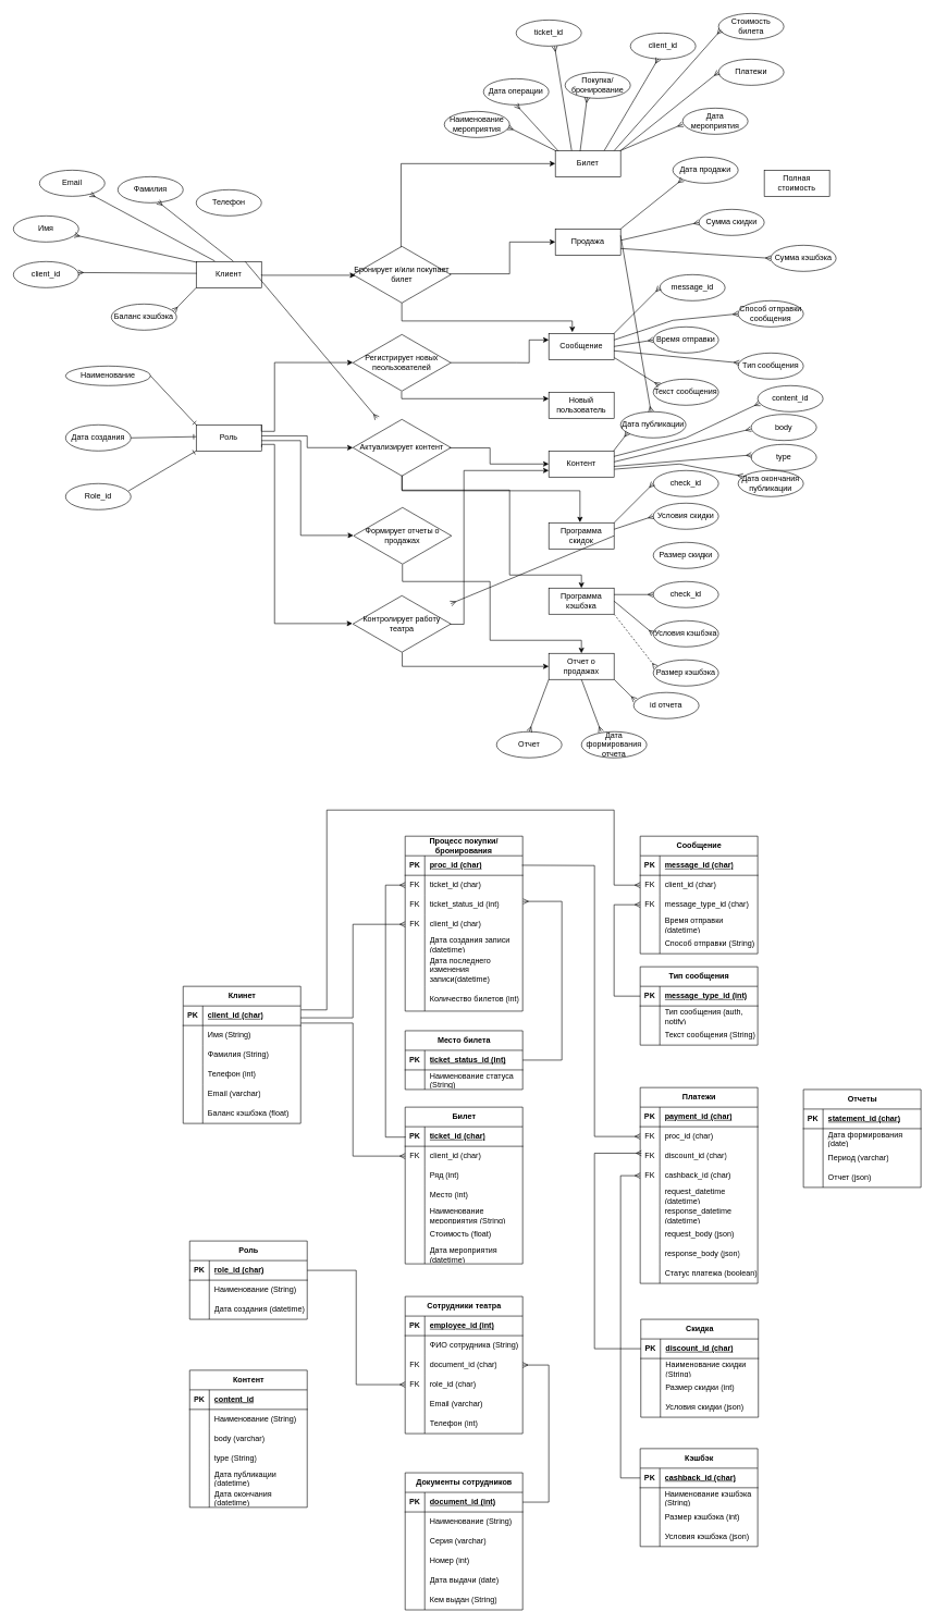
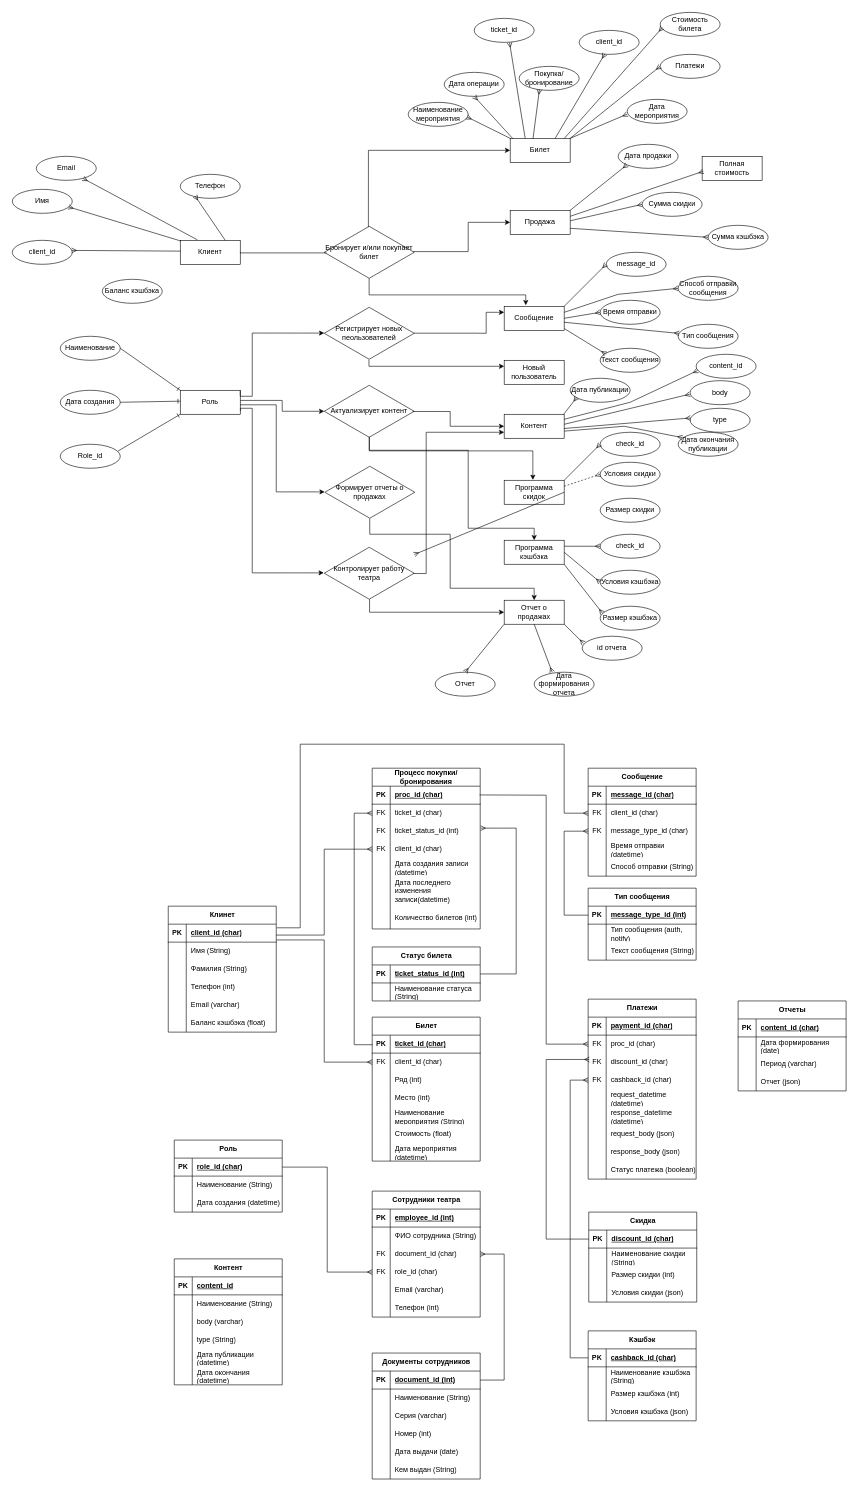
- <mxCell id="19" value="Фамилия" style="ellipse;whiteSpace=wrap;html=1;align=center;" parent="1" vertex="1"><mxGeometry x="180" y="270" width="100" height="40" as="geometry" /></mxCell>
- <mxCell id="18" value="Имя" style="ellipse;whiteSpace=wrap;html=1;align=center;" parent="1" vertex="1"><mxGeometry x="20" y="330" width="100" height="40" as="geometry" /></mxCell>
+ <mxCell id="18" value="Имя" style="ellipse;whiteSpace=wrap;html=1;align=center;" parent="1" vertex="1"><mxGeometry x="20" y="315" width="100" height="40" as="geometry" /></mxCell>
- <mxCell id="22" value="" style="fontSize=12;html=1;endArrow=ERmany;rounded=0;entryX=0.617;entryY=0.964;entryDx=0;entryDy=0;entryPerimeter=0;exitX=0.57;exitY=-0.009;exitDx=0;exitDy=0;exitPerimeter=0;" parent="1" source="5" target="19" edge="1"><mxGeometry width="100" height="100" relative="1" as="geometry"><mxPoint x="385" y="410" as="sourcePoint" /><mxPoint x="435" y="346" as="targetPoint" /></mxGeometry></mxCell>
- <mxCell id="25" style="edgeStyle=orthogonalEdgeStyle;rounded=0;orthogonalLoop=1;jettySize=auto;html=1;exitX=1;exitY=0.5;exitDx=0;exitDy=0;entryX=0.026;entryY=0.511;entryDx=0;entryDy=0;entryPerimeter=0;" parent="1" source="5" target="2" edge="1"><mxGeometry relative="1" as="geometry"><Array as="points"><mxPoint x="400" y="421" /></Array></mxGeometry></mxCell>
+ <mxCell id="25" style="edgeStyle=orthogonalEdgeStyle;rounded=0;orthogonalLoop=1;jettySize=auto;html=1;exitX=1;exitY=0.5;exitDx=0;exitDy=0;entryX=0.026;entryY=0.511;entryDx=0;entryDy=0;entryPerimeter=0;endArrow=none;" parent="1" source="5" target="2" edge="1"><mxGeometry relative="1" as="geometry"><Array as="points"><mxPoint x="400" y="421" /></Array></mxGeometry></mxCell>
- <mxCell id="295" value="" style="fontSize=12;html=1;endArrow=ERmany;rounded=0;entryX=0.956;entryY=0.268;entryDx=0;entryDy=0;entryPerimeter=0;exitX=0;exitY=1;exitDx=0;exitDy=0;" parent="1" source="5" target="294" edge="1"><mxGeometry width="100" height="100" relative="1" as="geometry"><mxPoint x="340" y="557" as="sourcePoint" /><mxPoint x="290" y="483" as="targetPoint" /></mxGeometry></mxCell>
- <mxCell id="323" value="" style="fontSize=12;html=1;endArrow=ERmany;rounded=0;exitX=1;exitY=0.25;exitDx=0;exitDy=0;" parent="1" source="302" target="347" edge="1"><mxGeometry width="100" height="100" relative="1" as="geometry"><mxPoint x="980" as="sourcePoint" y="260" /><mxPoint x="1075" y="220" as="targetPoint" /></mxGeometry></mxCell>
+ <mxCell id="323" value="" style="fontSize=12;html=1;endArrow=ERmany;rounded=0;entryX=0.02;entryY=0.623;entryDx=0;entryDy=0;entryPerimeter=0;exitX=1;exitY=0.25;exitDx=0;exitDy=0;" parent="1" source="302" target="318" edge="1"><mxGeometry width="100" height="100" relative="1" as="geometry"><mxPoint x="980" as="sourcePoint" y="260" /><mxPoint x="1075" y="220" as="targetPoint" /></mxGeometry></mxCell>
- <mxCell id="21" value="" style="fontSize=12;html=1;endArrow=ERmany;rounded=0;exitX=0.75;exitY=0;exitDx=0;exitDy=0;" parent="1" source="5" target="9" edge="1"><mxGeometry width="100" height="100" relative="1" as="geometry"><mxPoint x="420" y="480" as="sourcePoint" /><mxPoint x="520" y="380" as="targetPoint" /></mxGeometry></mxCell>
+ <mxCell id="21" value="" style="fontSize=12;html=1;endArrow=ERmany;rounded=0;entryX=0.247;entryY=0.903;entryDx=0;entryDy=0;entryPerimeter=0;exitX=0.75;exitY=0;exitDx=0;exitDy=0;" parent="1" source="5" target="20" edge="1"><mxGeometry width="100" height="100" relative="1" as="geometry"><mxPoint x="420" y="480" as="sourcePoint" /><mxPoint x="520" y="380" as="targetPoint" /></mxGeometry></mxCell>
- <mxCell id="6" value="Наименование" style="ellipse;whiteSpace=wrap;html=1;align=center;" parent="1" vertex="1"><mxGeometry x="100" y="560" width="130" height="30" as="geometry" /></mxCell>
+ <mxCell id="6" value="Наименование" style="ellipse;whiteSpace=wrap;html=1;align=center;" parent="1" vertex="1"><mxGeometry x="100" y="560" width="100" height="40" as="geometry" /></mxCell>
- <mxCell id="283" value="" style="fontSize=12;html=1;endArrow=ERmany;rounded=0;entryX=0;entryY=0.5;entryDx=0;entryDy=0;exitX=1;exitY=0.25;exitDx=0;exitDy=0;" parent="1" source="15" target="216" edge="1"><mxGeometry width="100" height="100" relative="1" as="geometry"><mxPoint x="896" y="867" as="sourcePoint" /><mxPoint x="965" y="910" as="targetPoint" /></mxGeometry></mxCell>
+ <mxCell id="283" value="" style="fontSize=12;html=1;endArrow=ERmany;rounded=0;entryX=0;entryY=0.5;entryDx=0;entryDy=0;exitX=1;exitY=0.25;exitDx=0;exitDy=0;dashed=1;" parent="1" source="15" target="216" edge="1"><mxGeometry width="100" height="100" relative="1" as="geometry"><mxPoint x="896" y="867" as="sourcePoint" /><mxPoint x="965" y="910" as="targetPoint" /></mxGeometry></mxCell>
- <mxCell id="287" value="" style="fontSize=12;html=1;endArrow=ERmany;rounded=0;entryX=0.039;entryY=0.292;entryDx=0;entryDy=0;exitX=1;exitY=1;exitDx=0;exitDy=0;entryPerimeter=0;dashed=1;" parent="1" source="277" target="249" edge="1"><mxGeometry width="100" height="100" relative="1" as="geometry"><mxPoint x="910" y="950" as="sourcePoint" /><mxPoint x="979" y="993" as="targetPoint" /></mxGeometry></mxCell>
+ <mxCell id="287" value="" style="fontSize=12;html=1;endArrow=ERmany;rounded=0;entryX=0.039;entryY=0.292;entryDx=0;entryDy=0;exitX=1;exitY=1;exitDx=0;exitDy=0;entryPerimeter=0;" parent="1" source="277" target="249" edge="1"><mxGeometry width="100" height="100" relative="1" as="geometry"><mxPoint x="910" y="950" as="sourcePoint" /><mxPoint x="979" y="993" as="targetPoint" /></mxGeometry></mxCell>
- <mxCell id="298" value="Отчет" style="ellipse;whiteSpace=wrap;html=1;align=center;" parent="1" vertex="1"><mxGeometry x="760" y="1120" width="100" height="40" as="geometry" /></mxCell>
+ <mxCell id="298" value="Отчет" style="ellipse;whiteSpace=wrap;html=1;align=center;" parent="1" vertex="1"><mxGeometry x="725" y="1120" width="100" height="40" as="geometry" /></mxCell>
- <mxCell id="208" value="Место билета" style="shape=table;startSize=30;container=1;collapsible=1;childLayout=tableLayout;fixedRows=1;rowLines=0;fontStyle=1;align=center;resizeLast=1;html=1;" parent="1" vertex="1"><mxGeometry x="620" y="1578" width="180" height="90" as="geometry" /></mxCell>
+ <mxCell id="208" value="Статус билета" style="shape=table;startSize=30;container=1;collapsible=1;childLayout=tableLayout;fixedRows=1;rowLines=0;fontStyle=1;align=center;resizeLast=1;html=1;" parent="1" vertex="1"><mxGeometry x="620" y="1578" width="180" height="90" as="geometry" /></mxCell>
- <mxCell id="307" value="statement_id (char)" style="shape=partialRectangle;connectable=0;fillColor=none;top=0;left=0;bottom=0;right=0;align=left;spacingLeft=6;fontStyle=5;overflow=hidden;whiteSpace=wrap;html=1;" parent="305" vertex="1"><mxGeometry x="30" width="150" height="30" as="geometry"><mxRectangle width="150" height="30" as="alternateBounds" /></mxGeometry></mxCell>
+ <mxCell id="307" value="content_id (char)" style="shape=partialRectangle;connectable=0;fillColor=none;top=0;left=0;bottom=0;right=0;align=left;spacingLeft=6;fontStyle=5;overflow=hidden;whiteSpace=wrap;html=1;" parent="305" vertex="1"><mxGeometry x="30" width="150" height="30" as="geometry"><mxRectangle width="150" height="30" as="alternateBounds" /></mxGeometry></mxCell>
